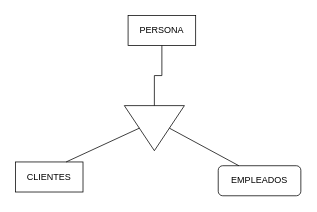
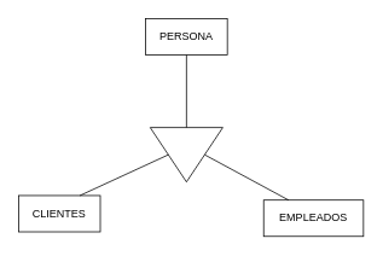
- <mxCell id="2" value="PERSONA" style="whiteSpace=wrap;html=1;align=center;" parent="1" vertex="1"><mxGeometry x="170" y="20" width="90" height="40" as="geometry" /></mxCell>
+ <mxCell id="2" value="PERSONA" style="whiteSpace=wrap;html=1;align=center;" parent="1" vertex="1"><mxGeometry x="160" y="20" width="90" height="40" as="geometry" /></mxCell>
- <mxCell id="4" value="EMPLEADOS" style="whiteSpace=wrap;html=1;align=center;rounded=1;" parent="1" vertex="1"><mxGeometry x="290" y="220" width="110" height="40" as="geometry" /></mxCell>
+ <mxCell id="4" value="EMPLEADOS" style="whiteSpace=wrap;html=1;align=center;" parent="1" vertex="1"><mxGeometry x="290" y="220" width="110" height="40" as="geometry" /></mxCell>
